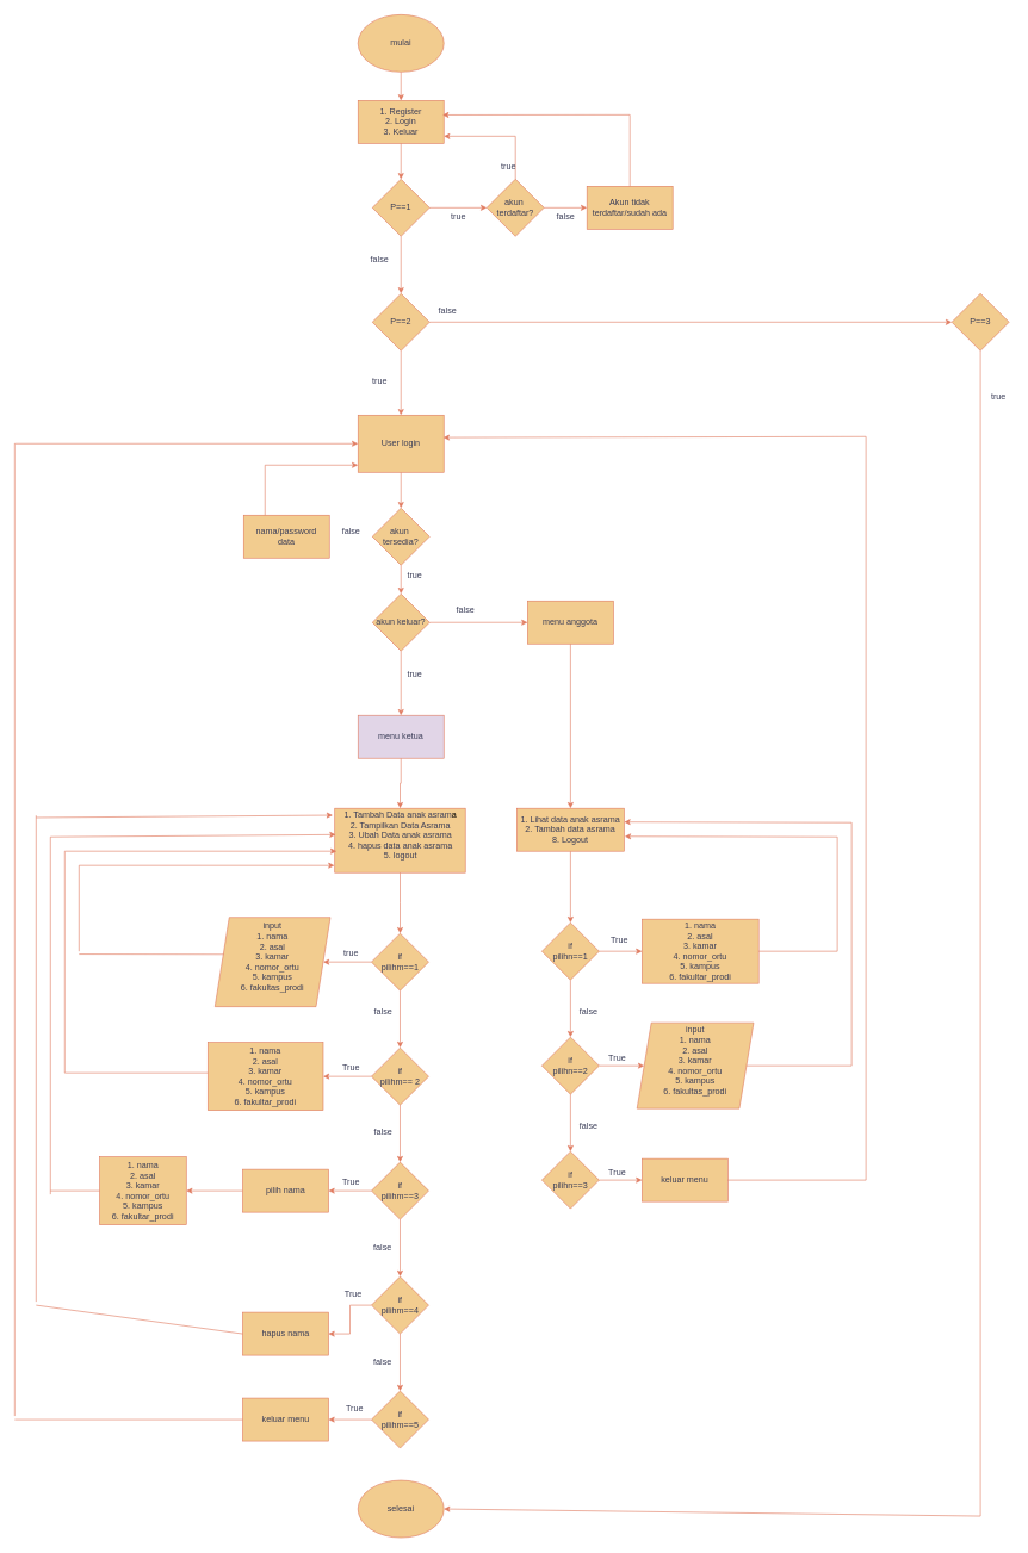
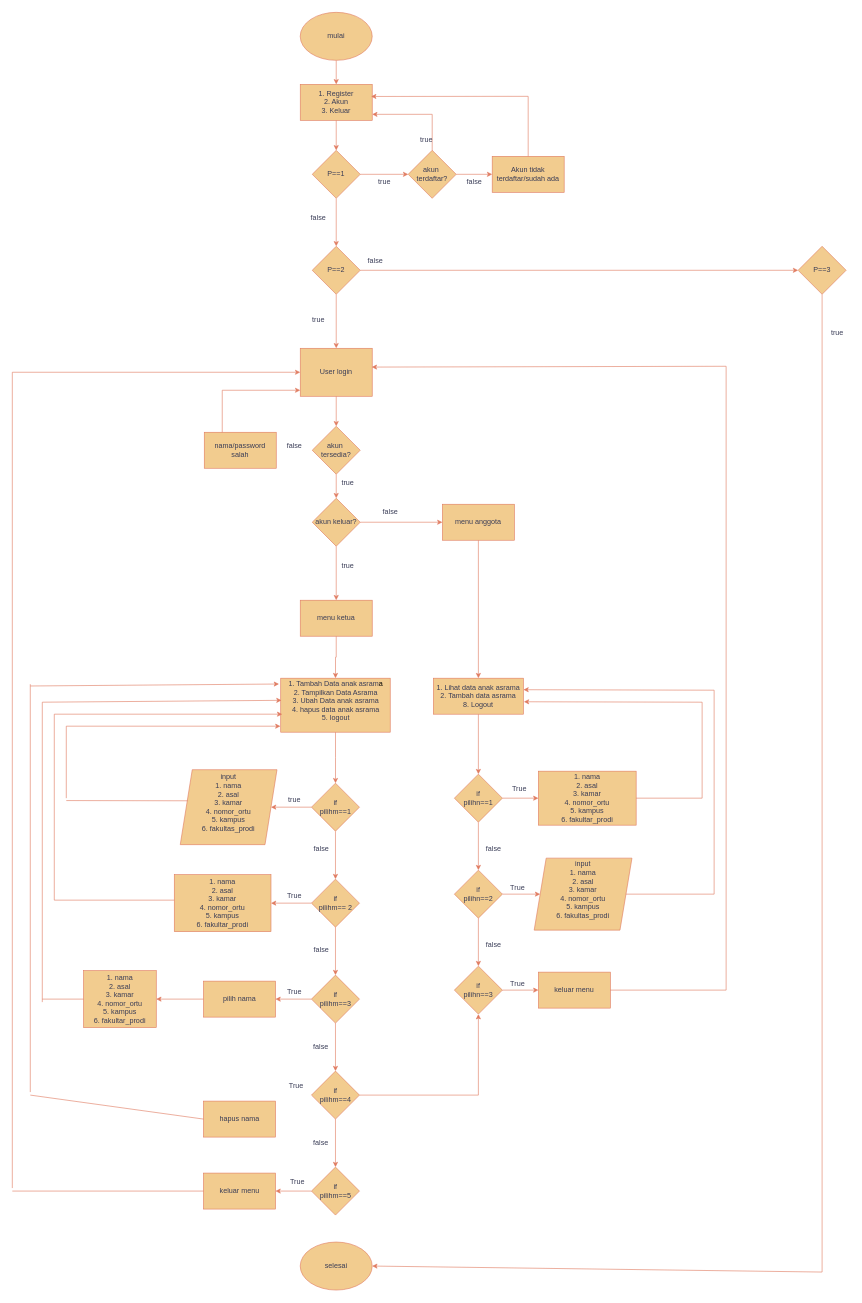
- <mxCell id="5" value="1. Register&lt;div&gt;2. Login&lt;/div&gt;&lt;div&gt;3. Keluar&lt;/div&gt;" style="whiteSpace=wrap;html=1;labelBackgroundColor=none;fillColor=#F2CC8F;strokeColor=#E07A5F;fontColor=#393C56;" parent="1" vertex="1"><mxGeometry x="500" y="140" width="120" height="60" as="geometry" /></mxCell>
+ <mxCell id="5" value="1. Register&lt;div&gt;2. Akun&lt;/div&gt;&lt;div&gt;3. Keluar&lt;/div&gt;" style="whiteSpace=wrap;html=1;labelBackgroundColor=none;fillColor=#F2CC8F;strokeColor=#E07A5F;fontColor=#393C56;" parent="1" vertex="1"><mxGeometry x="500" y="140" width="120" height="60" as="geometry" /></mxCell>
- <mxCell id="95" value="nama/password&lt;div&gt;data&lt;/div&gt;" style="whiteSpace=wrap;html=1;labelBackgroundColor=none;fillColor=#F2CC8F;strokeColor=#E07A5F;fontColor=#393C56;" parent="1" vertex="1"><mxGeometry x="340" y="720" width="120" height="60" as="geometry" /></mxCell>
+ <mxCell id="95" value="nama/password&lt;div&gt;salah&lt;/div&gt;" style="whiteSpace=wrap;html=1;labelBackgroundColor=none;fillColor=#F2CC8F;strokeColor=#E07A5F;fontColor=#393C56;" parent="1" vertex="1"><mxGeometry x="340" y="720" width="120" height="60" as="geometry" /></mxCell>
- <mxCell id="28" value="menu ketua" style="whiteSpace=wrap;html=1;labelBackgroundColor=none;fillColor=#e1d5e7;strokeColor=#E07A5F;fontColor=#393C56;" parent="1" vertex="1"><mxGeometry x="500" y="1000" width="120" height="60" as="geometry" /></mxCell>
+ <mxCell id="28" value="menu ketua" style="whiteSpace=wrap;html=1;labelBackgroundColor=none;fillColor=#F2CC8F;strokeColor=#E07A5F;fontColor=#393C56;" parent="1" vertex="1"><mxGeometry x="500" y="1000" width="120" height="60" as="geometry" /></mxCell>
- <mxCell id="48" value="" style="edgeStyle=orthogonalEdgeStyle;rounded=0;orthogonalLoop=1;jettySize=auto;html=1;labelBackgroundColor=none;fontColor=default;strokeColor=#E07A5F;" parent="1" source="49" target="52" edge="1"><mxGeometry relative="1" as="geometry" /></mxCell>
+ <mxCell id="48" value="" style="edgeStyle=orthogonalEdgeStyle;rounded=0;orthogonalLoop=1;jettySize=auto;html=1;labelBackgroundColor=none;fontColor=default;strokeColor=#E07A5F;" parent="1" source="49" target="78" edge="1"><mxGeometry relative="1" as="geometry" /></mxCell>
